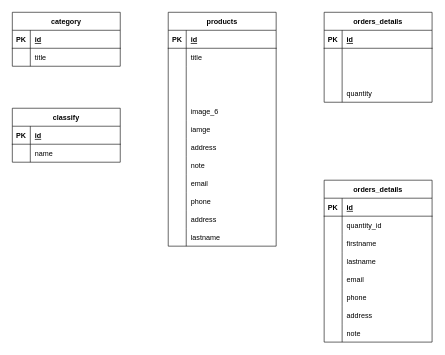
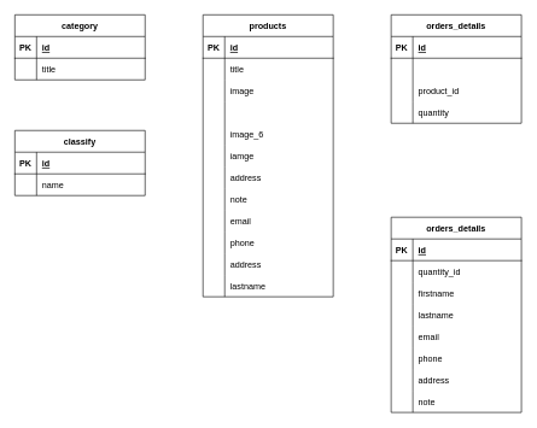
+ <mxCell id="62" value="image" style="shape=partialRectangle;connectable=0;fillColor=none;top=0;left=0;bottom=0;right=0;align=left;spacingLeft=6;overflow=hidden;" vertex="1" parent="60"><mxGeometry x="30" width="150" height="30" as="geometry" /></mxCell>
+ <mxCell id="24" value="product_id" style="shape=partialRectangle;connectable=0;fillColor=none;top=0;left=0;bottom=0;right=0;align=left;spacingLeft=6;overflow=hidden;" vertex="1" parent="22"><mxGeometry x="30" width="150" height="30" as="geometry" /></mxCell>
